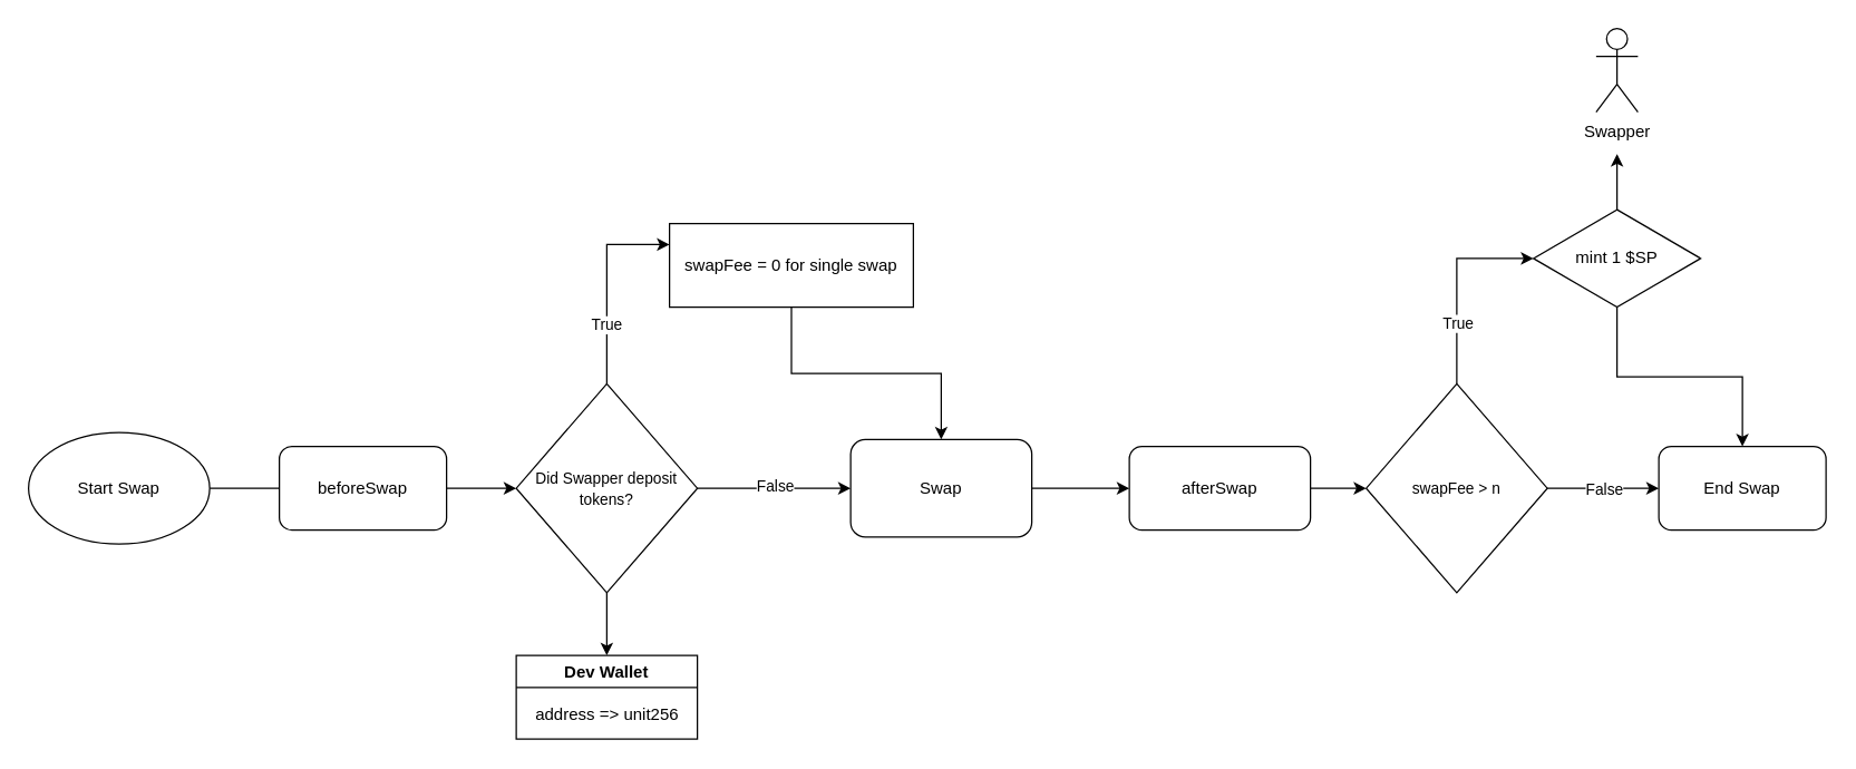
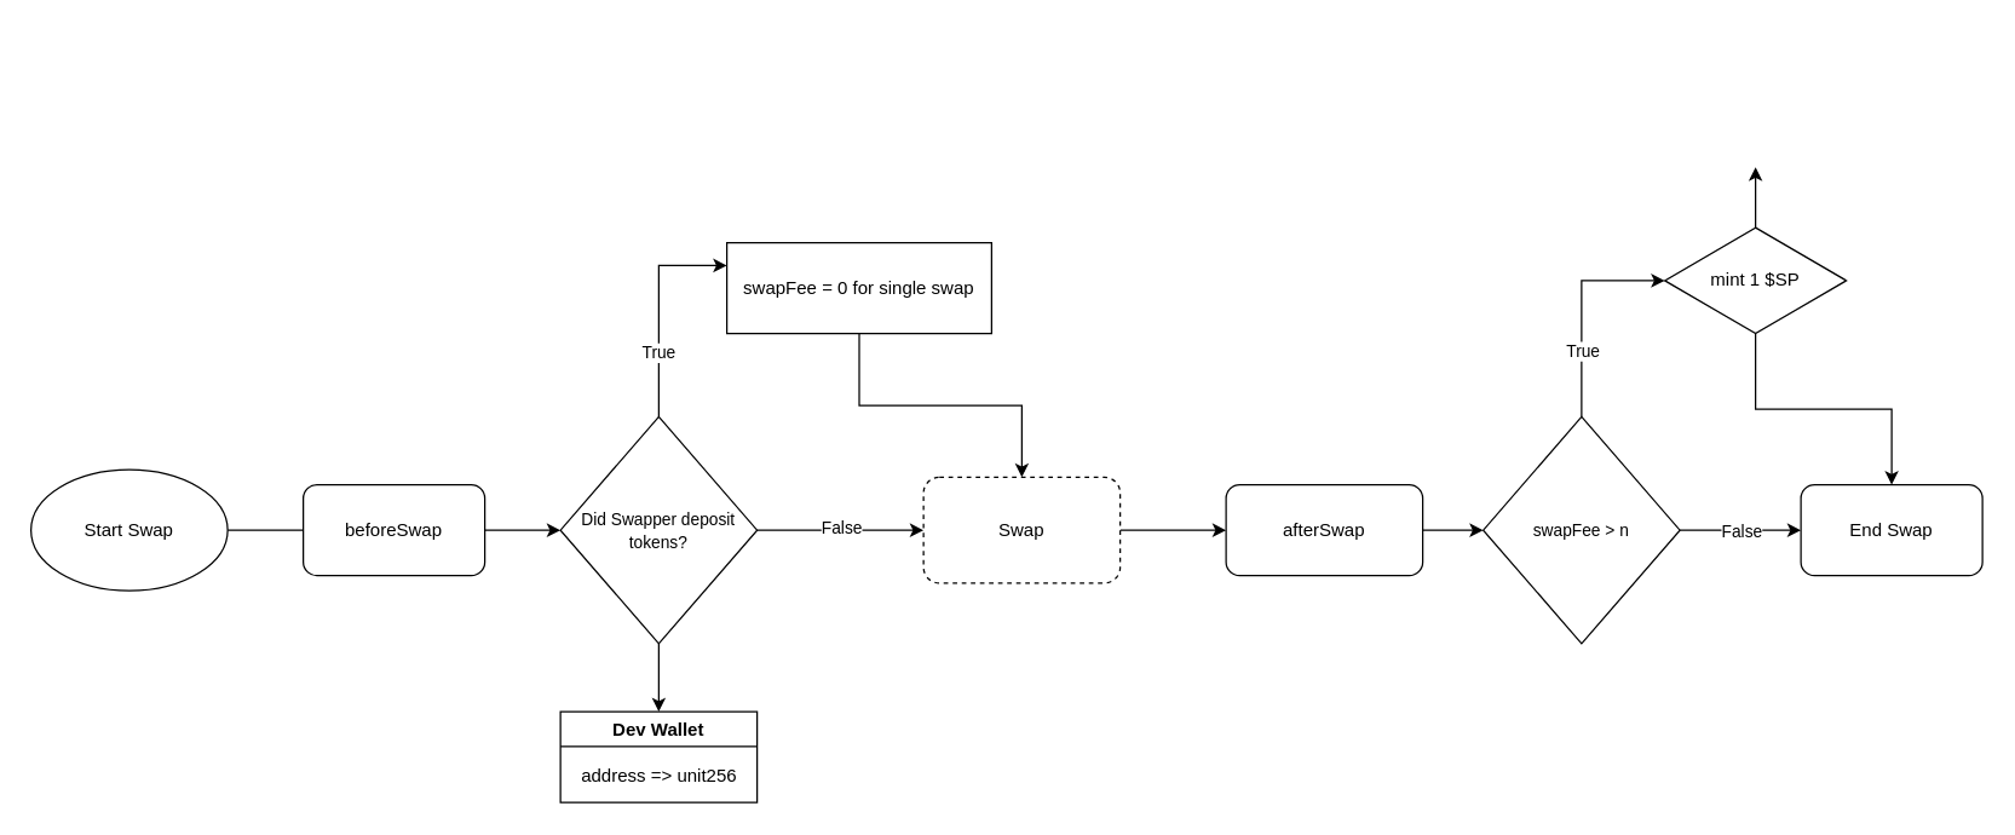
- <mxCell id="26" value="Swapper" style="shape=umlActor;verticalLabelPosition=bottom;verticalAlign=top;html=1;outlineConnect=0;" vertex="1" parent="1"><mxGeometry x="1145" y="20" width="30" height="60" as="geometry" /></mxCell>
- <mxCell id="13" value="Swap" style="rounded=1;whiteSpace=wrap;html=1;" vertex="1" parent="1"><mxGeometry x="610" y="315" width="130" height="70" as="geometry" /></mxCell>
+ <mxCell id="13" value="Swap" style="rounded=1;whiteSpace=wrap;html=1;dashed=1;" vertex="1" parent="1"><mxGeometry x="610" y="315" width="130" height="70" as="geometry" /></mxCell>
